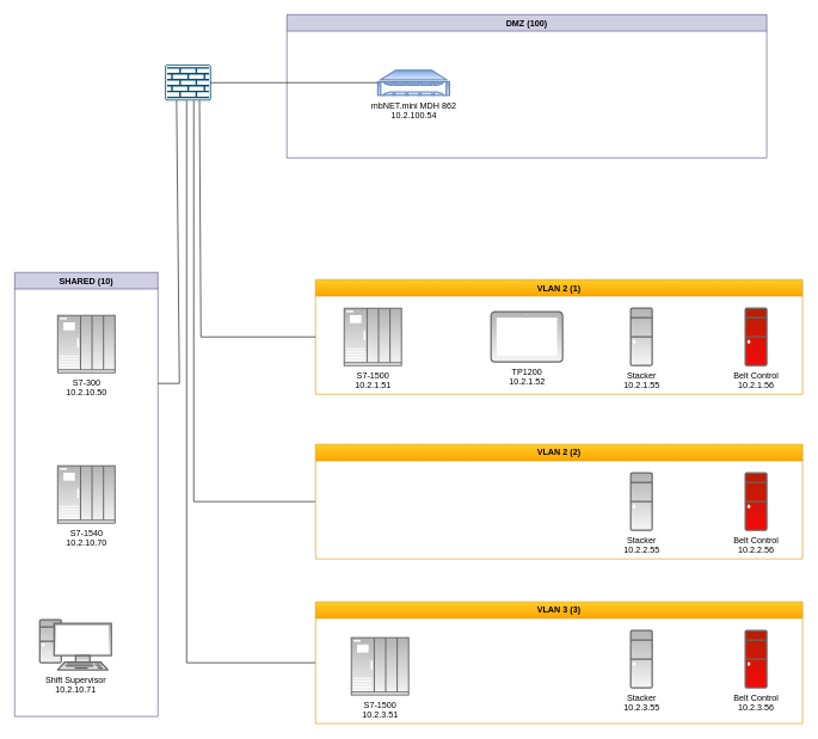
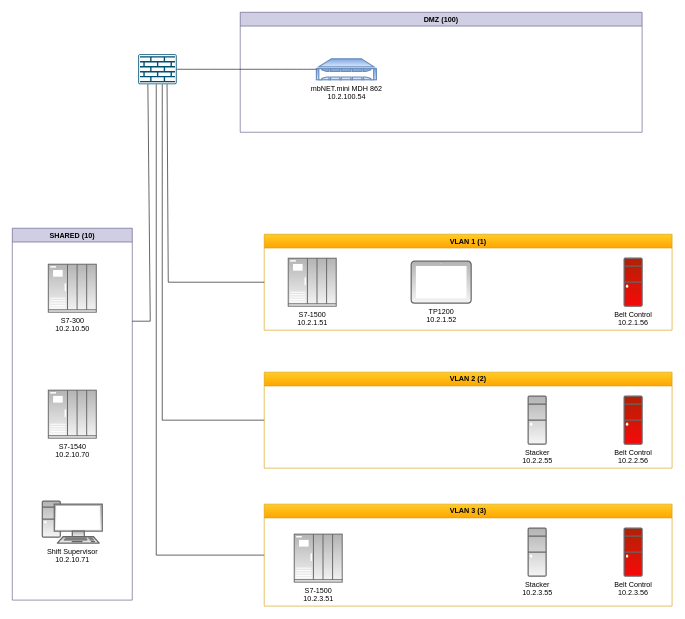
- <mxCell id="18" value="VLAN 2 (1)" style="swimlane;whiteSpace=wrap;html=1;fillColor=#ffcd28;gradientColor=#ffa500;strokeColor=#d79b00;" vertex="1" parent="1"><mxGeometry x="440" y="390" width="680" height="160" as="geometry" /></mxCell>
+ <mxCell id="18" value="VLAN 1 (1)" style="swimlane;whiteSpace=wrap;html=1;fillColor=#ffcd28;gradientColor=#ffa500;strokeColor=#d79b00;" vertex="1" parent="1"><mxGeometry x="440" y="390" width="680" height="160" as="geometry" /></mxCell>
- <mxCell id="4" value="Stacker&lt;br&gt;10.2.1.55" style="verticalAlign=top;verticalLabelPosition=bottom;labelPosition=center;align=center;html=1;outlineConnect=0;fillColor=#f5f5f5;strokeColor=#666666;gradientColor=#b3b3b3;gradientDirection=north;strokeWidth=2;shape=mxgraph.networks.desktop_pc;shadow=0;fontFamily=Helvetica;fontSize=12;rounded=1;" parent="1" vertex="1"><mxGeometry x="880" y="430" width="30" height="80" as="geometry" /></mxCell>
- <mxCell id="13" value="Shift Supervisor&lt;br&gt;10.2.10.71" style="verticalAlign=top;verticalLabelPosition=bottom;labelPosition=center;align=center;html=1;outlineConnect=0;fillColor=#f5f5f5;strokeColor=#666666;gradientColor=#b3b3b3;gradientDirection=north;strokeWidth=2;shape=mxgraph.networks.pc;shadow=0;fontFamily=Helvetica;fontSize=12;rounded=1;" parent="1" vertex="1"><mxGeometry x="55" y="865" width="100" height="70" as="geometry" /></mxCell>
+ <mxCell id="13" value="Shift Supervisor&lt;br&gt;10.2.10.71" style="verticalAlign=top;verticalLabelPosition=bottom;labelPosition=center;align=center;html=1;outlineConnect=0;fillColor=#f5f5f5;strokeColor=#666666;gradientColor=#b3b3b3;gradientDirection=north;strokeWidth=2;shape=mxgraph.networks.pc;shadow=0;fontFamily=Helvetica;fontSize=12;rounded=1;" parent="1" vertex="1"><mxGeometry x="70" y="835" width="100" height="70" as="geometry" /></mxCell>
